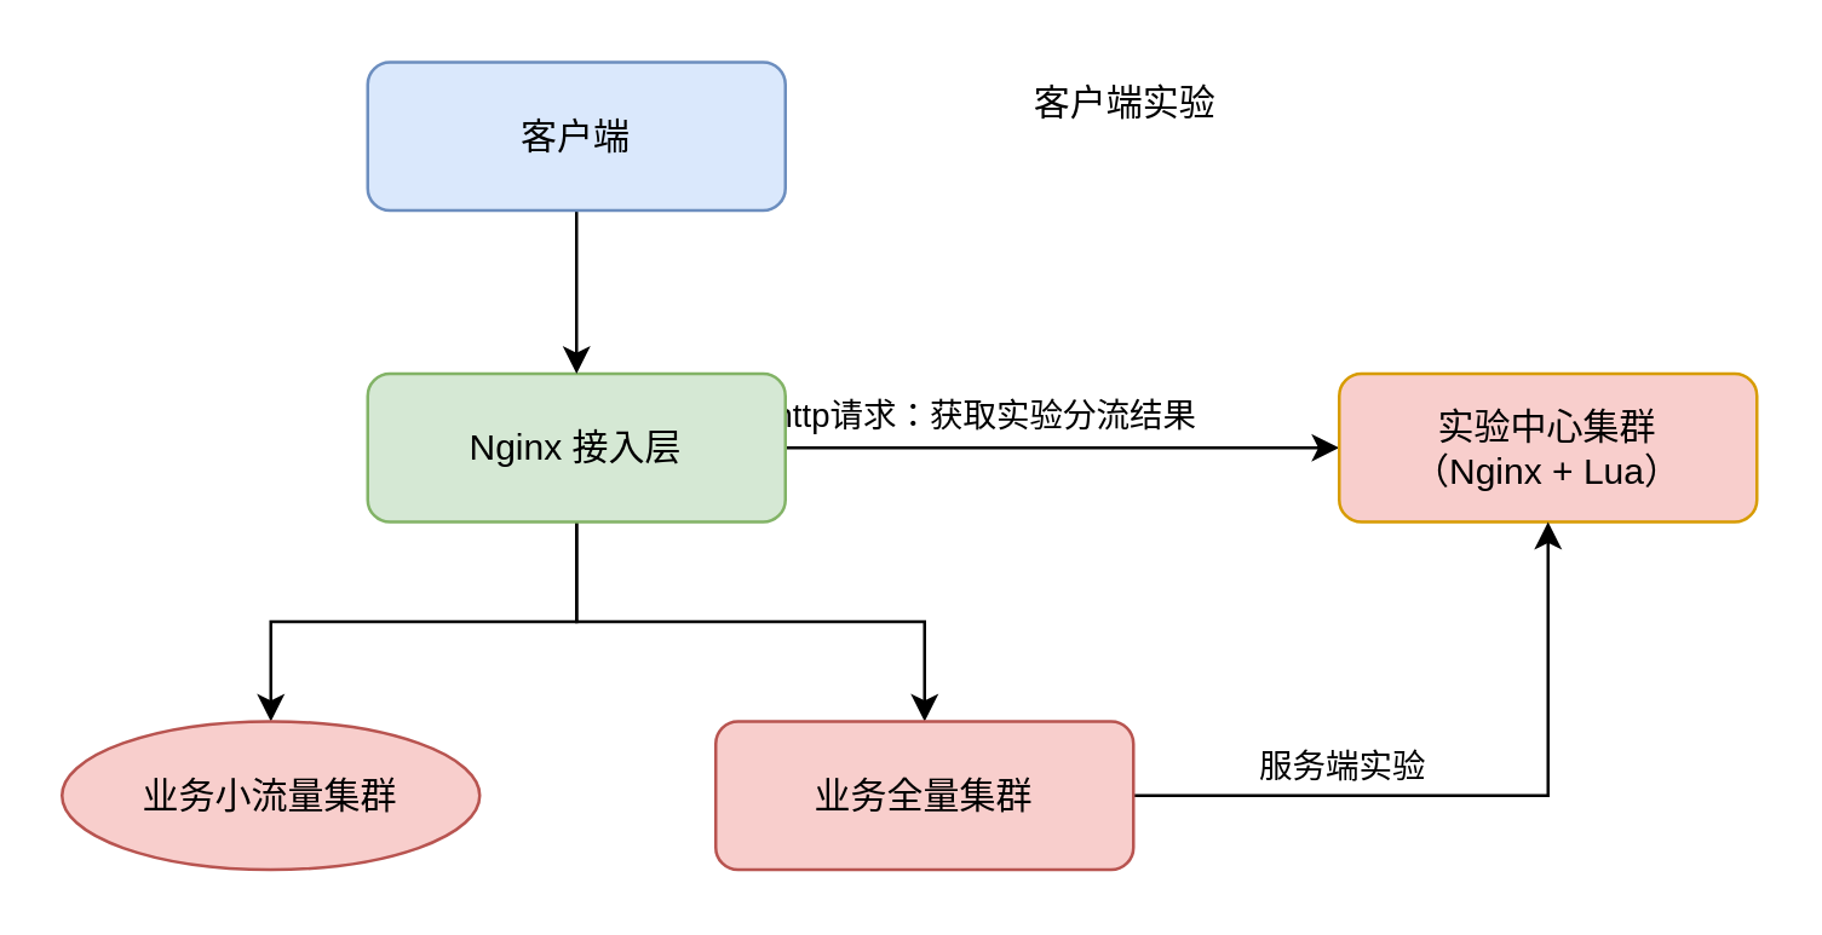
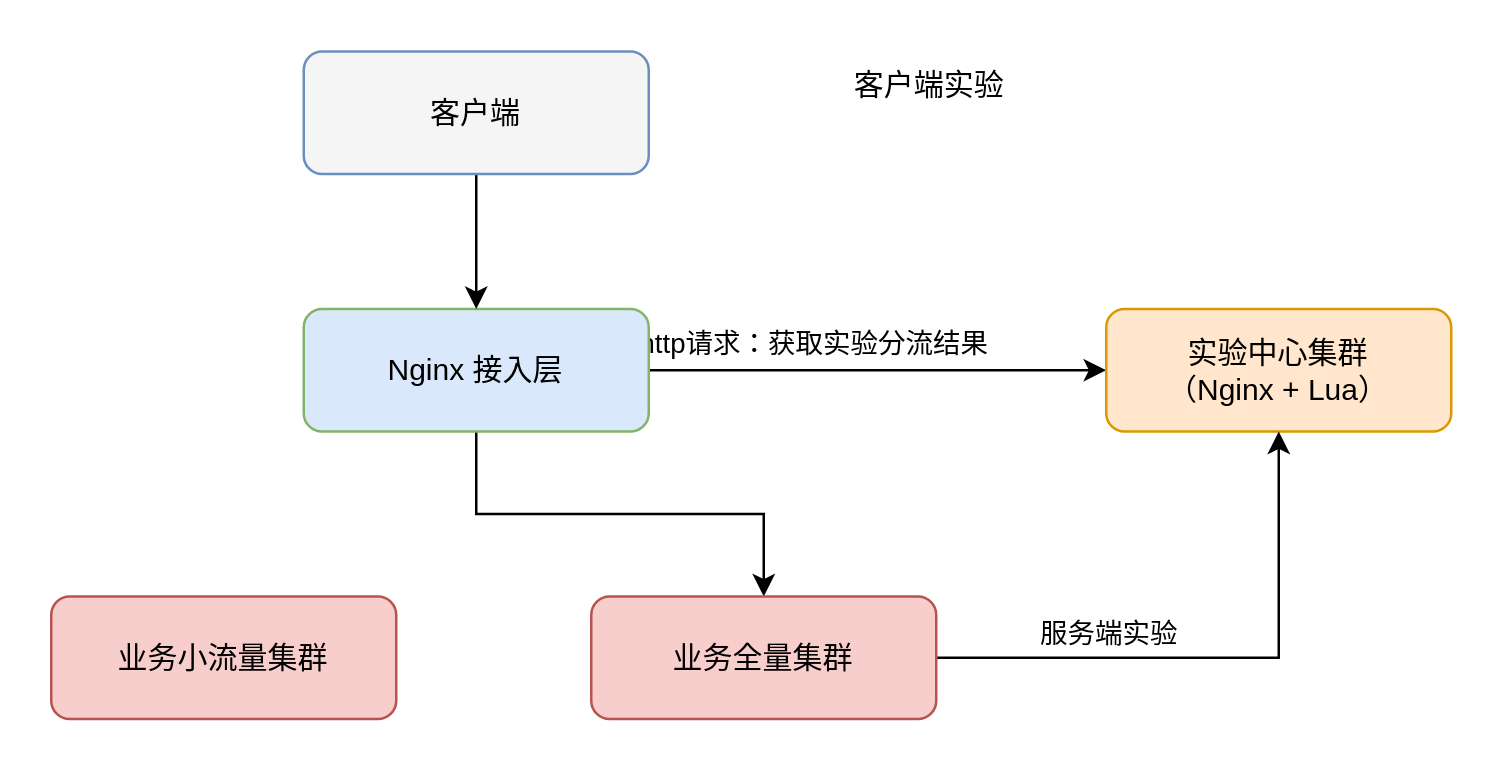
- <mxCell id="13" value="客户端" style="rounded=1;whiteSpace=wrap;html=1;fillColor=#dae8fc;strokeColor=#6c8ebf;" vertex="1" parent="1"><mxGeometry x="121" y="20" width="138" height="49" as="geometry" /></mxCell>
+ <mxCell id="13" value="客户端" style="rounded=1;whiteSpace=wrap;html=1;fillColor=#f5f5f5;strokeColor=#6c8ebf;" vertex="1" parent="1"><mxGeometry x="121" y="20" width="138" height="49" as="geometry" /></mxCell>
- <mxCell id="6" value="Nginx 接入层" style="rounded=1;whiteSpace=wrap;html=1;fillColor=#d5e8d4;strokeColor=#82b366;" vertex="1" parent="1"><mxGeometry x="121" y="123" width="138" height="49" as="geometry" /></mxCell>
+ <mxCell id="6" value="Nginx 接入层" style="rounded=1;whiteSpace=wrap;html=1;fillColor=#dae8fc;strokeColor=#82b366;" vertex="1" parent="1"><mxGeometry x="121" y="123" width="138" height="49" as="geometry" /></mxCell>
- <mxCell id="7" value="实验中心集群&lt;br&gt;（Nginx + Lua）" style="rounded=1;whiteSpace=wrap;html=1;fillColor=#f8cecc;strokeColor=#d79b00;" vertex="1" parent="1"><mxGeometry x="442" y="123" width="138" height="49" as="geometry" /></mxCell>
+ <mxCell id="7" value="实验中心集群&lt;br&gt;（Nginx + Lua）" style="rounded=1;whiteSpace=wrap;html=1;fillColor=#ffe6cc;strokeColor=#d79b00;" vertex="1" parent="1"><mxGeometry x="442" y="123" width="138" height="49" as="geometry" /></mxCell>
- <mxCell id="5" value="" style="edgeStyle=orthogonalEdgeStyle;rounded=0;orthogonalLoop=1;jettySize=auto;html=1;exitX=0.5;exitY=1;exitDx=0;exitDy=0;" edge="1" parent="1" source="6" target="11"><mxGeometry relative="1" as="geometry"><mxPoint x="41" y="147.5" as="targetPoint" /></mxGeometry></mxCell>
- <mxCell id="11" value="业务小流量集群" style="ellipse;whiteSpace=wrap;html=1;fillColor=#f8cecc;strokeColor=#b85450;" vertex="1" parent="1"><mxGeometry x="20" y="238" width="138" height="49" as="geometry" /></mxCell>
+ <mxCell id="11" value="业务小流量集群" style="rounded=1;whiteSpace=wrap;html=1;fillColor=#f8cecc;strokeColor=#b85450;" vertex="1" parent="1"><mxGeometry x="20" y="238" width="138" height="49" as="geometry" /></mxCell>
